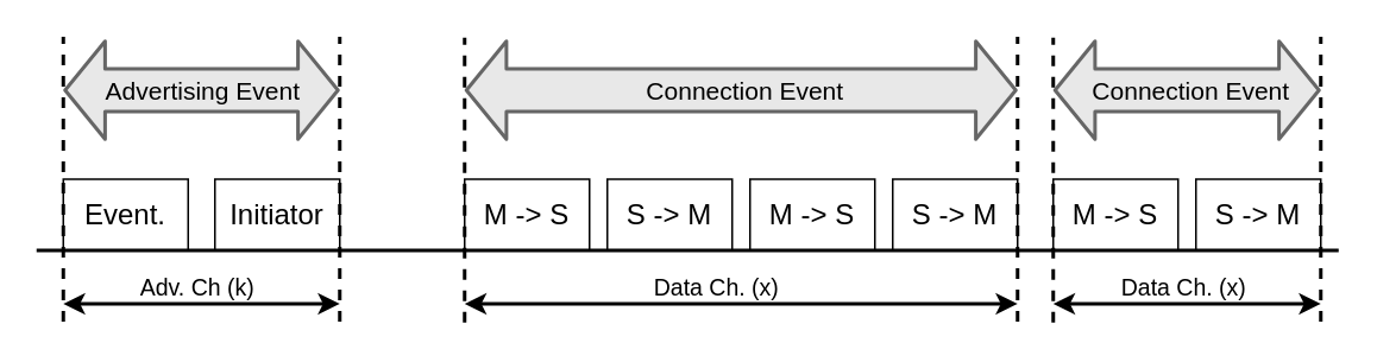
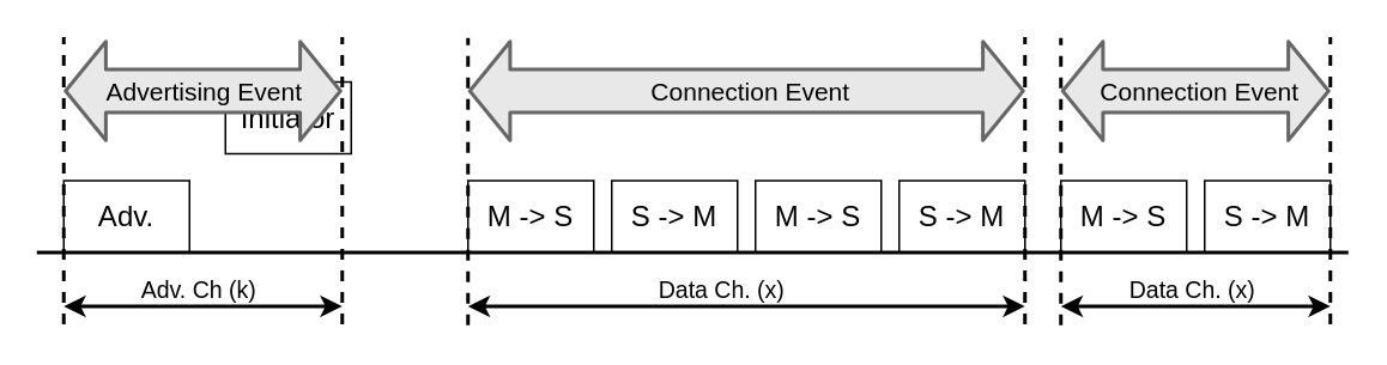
- <mxCell id="2" value="&lt;span style=&quot;font-size: 16px&quot;&gt;Event.&lt;/span&gt;" style="rounded=0;whiteSpace=wrap;html=1;strokeWidth=1;" vertex="1" parent="1"><mxGeometry x="35" y="100" width="70" height="40" as="geometry" /></mxCell>
+ <mxCell id="2" value="&lt;span style=&quot;font-size: 16px&quot;&gt;Adv.&lt;/span&gt;" style="rounded=0;whiteSpace=wrap;html=1;strokeWidth=1;" vertex="1" parent="1"><mxGeometry x="35" y="100" width="70" height="40" as="geometry" /></mxCell>
- <mxCell id="4" value="&lt;span style=&quot;font-size: 16px&quot;&gt;Initiator&lt;/span&gt;" style="rounded=0;whiteSpace=wrap;html=1;strokeWidth=1;" vertex="1" parent="1"><mxGeometry x="120" y="100" width="70" height="40" as="geometry" /></mxCell>
+ <mxCell id="4" value="&lt;span style=&quot;font-size: 16px&quot;&gt;Initiator&lt;/span&gt;" style="rounded=0;whiteSpace=wrap;html=1;strokeWidth=1;" vertex="1" parent="1"><mxGeometry x="125" y="45" width="70" height="40" as="geometry" /></mxCell>
